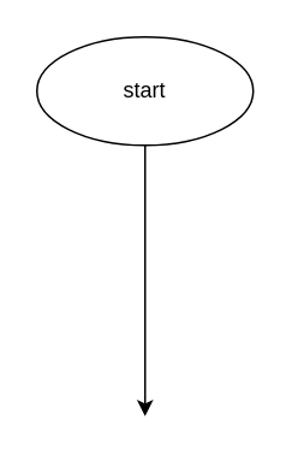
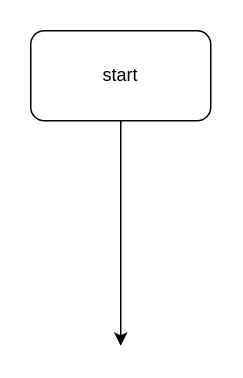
- <mxCell id="2" value="start" style="ellipse;whiteSpace=wrap;html=1;" parent="1" vertex="1"><mxGeometry x="20" y="20" width="120" height="60" as="geometry" /></mxCell>
+ <mxCell id="2" value="start" style="rounded=1;whiteSpace=wrap;html=1;" parent="1" vertex="1"><mxGeometry x="20" y="20" width="120" height="60" as="geometry" /></mxCell>
